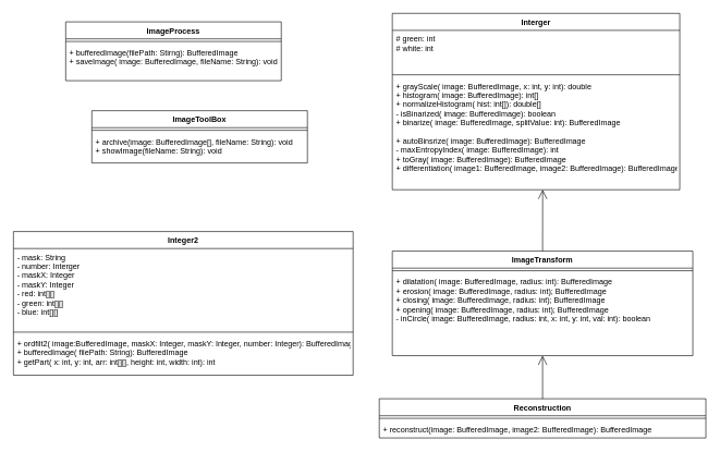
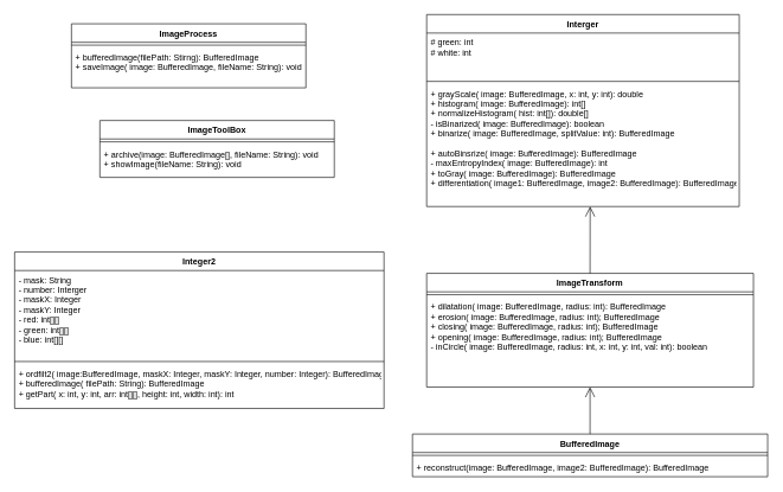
- <mxCell id="17" value="Reconstruction&#10;" style="swimlane;fontStyle=1;align=center;verticalAlign=top;childLayout=stackLayout;horizontal=1;startSize=26;horizontalStack=0;resizeParent=1;resizeParentMax=0;resizeLast=0;collapsible=1;marginBottom=0;" vertex="1" parent="1"><mxGeometry x="580" y="610" width="500" height="60" as="geometry" /></mxCell>
+ <mxCell id="17" value="BufferedImage&#10;" style="swimlane;fontStyle=1;align=center;verticalAlign=top;childLayout=stackLayout;horizontal=1;startSize=26;horizontalStack=0;resizeParent=1;resizeParentMax=0;resizeLast=0;collapsible=1;marginBottom=0;" vertex="1" parent="1"><mxGeometry x="580" y="610" width="500" height="60" as="geometry" /></mxCell>
